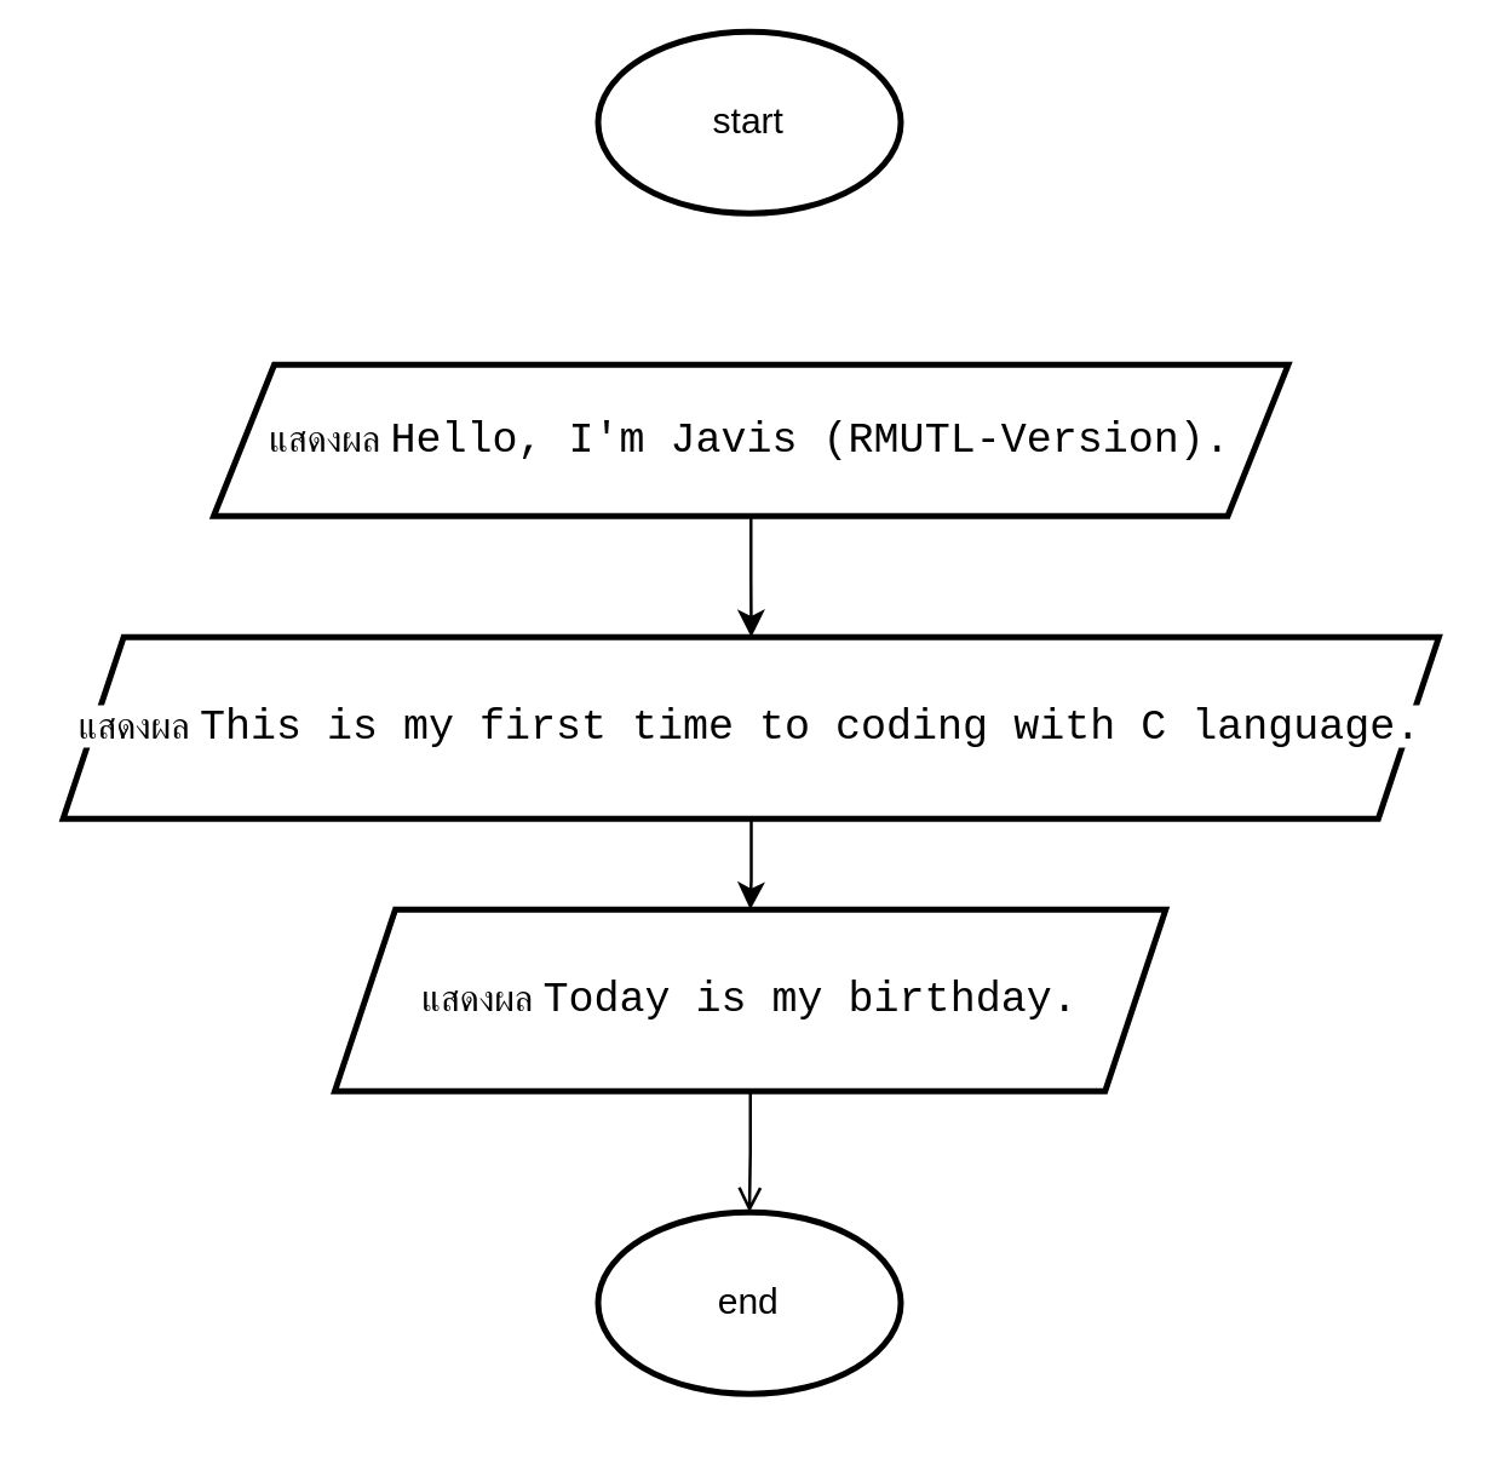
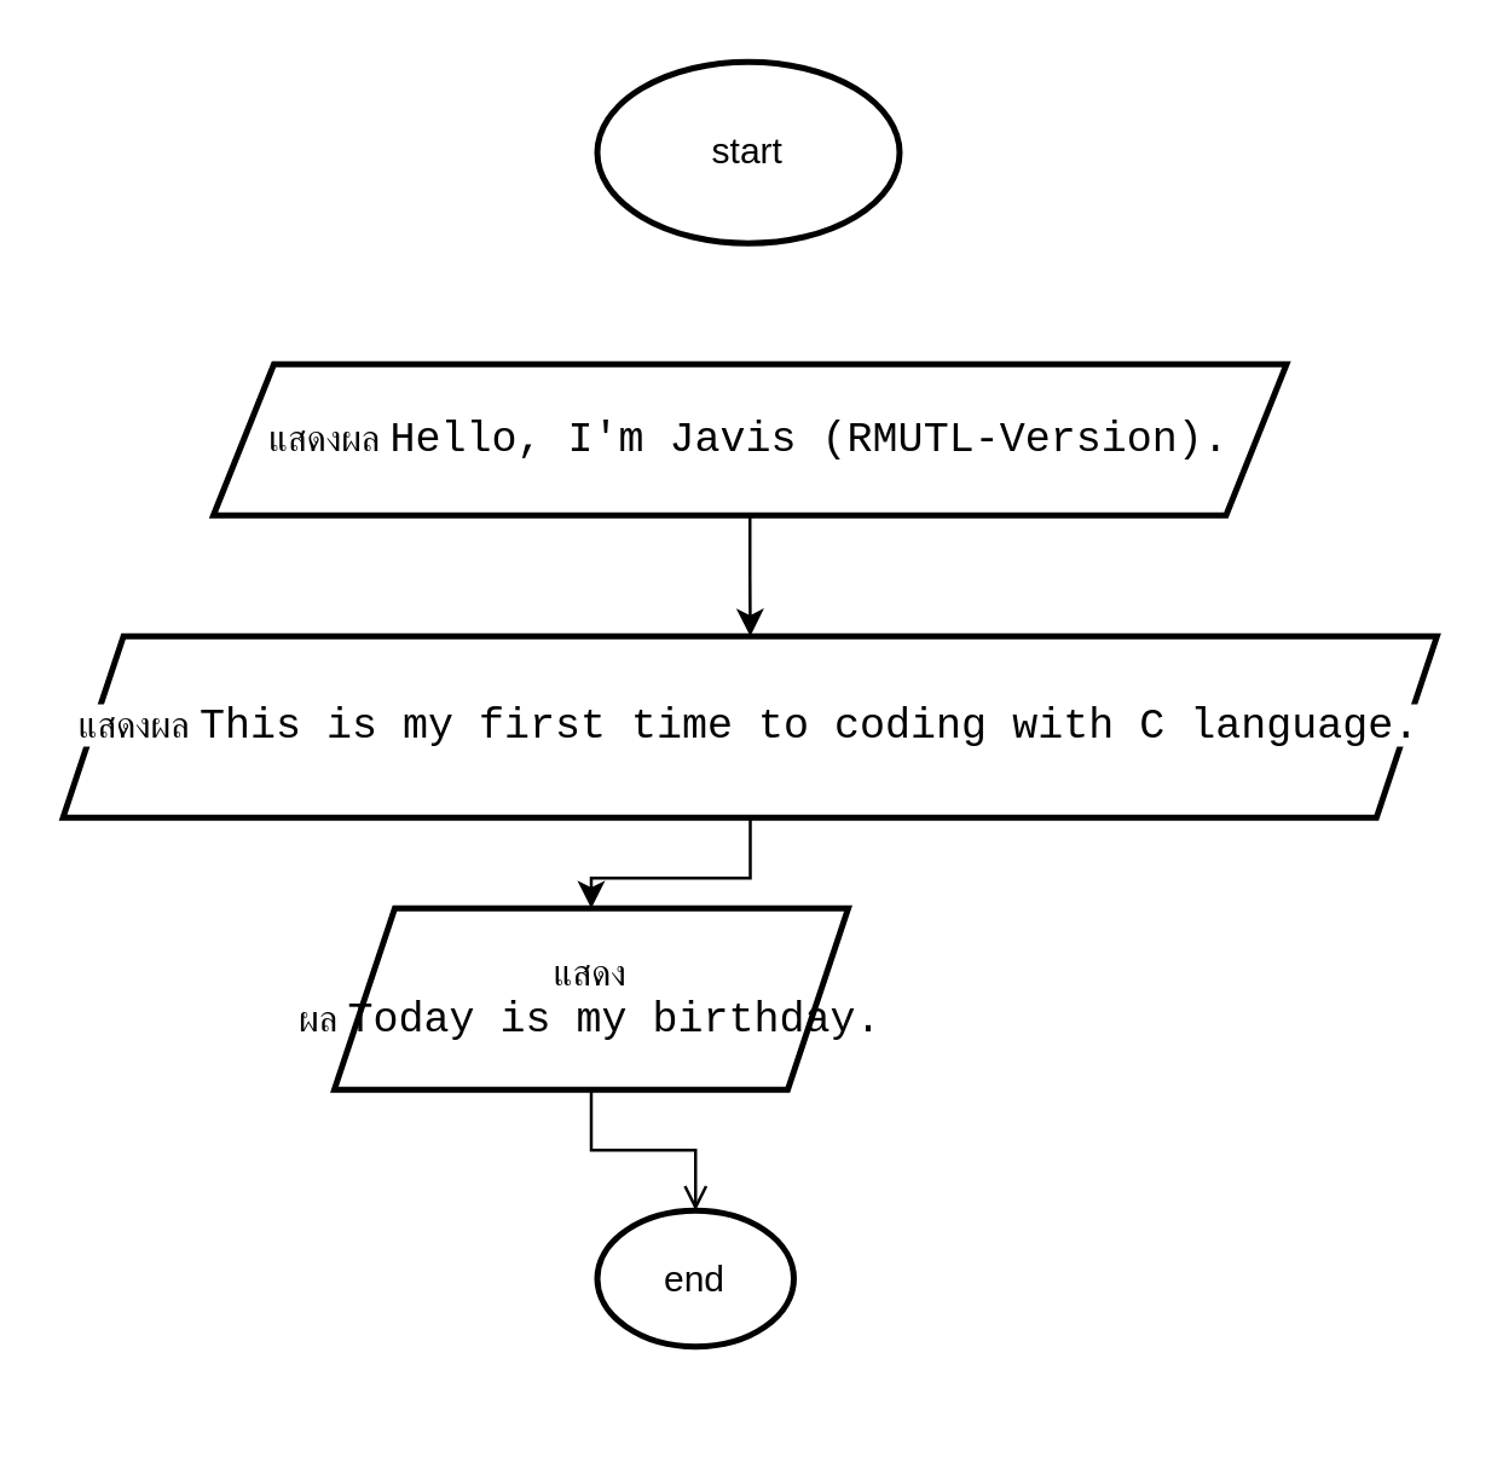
- <mxCell id="2" value="start" style="strokeWidth=2;html=1;shape=mxgraph.flowchart.start_1;whiteSpace=wrap;" vertex="1" parent="1"><mxGeometry x="197" y="10" width="100" height="60" as="geometry" /></mxCell>
+ <mxCell id="2" value="start" style="strokeWidth=2;html=1;shape=mxgraph.flowchart.start_1;whiteSpace=wrap;" vertex="1" parent="1"><mxGeometry x="197" y="20" width="100" height="60" as="geometry" /></mxCell>
- <mxCell id="8" value="แสดงผล&amp;nbsp;&lt;span style=&quot;font-family: Consolas, &amp;quot;Courier New&amp;quot;, monospace; font-size: 14px; white-space: pre;&quot;&gt;Today is my birthday.&lt;/span&gt;" style="shape=parallelogram;perimeter=parallelogramPerimeter;whiteSpace=wrap;html=1;fixedSize=1;strokeWidth=2;" vertex="1" parent="1"><mxGeometry x="110" y="300" width="274.5" height="60" as="geometry" /></mxCell>
+ <mxCell id="8" value="แสดงผล&amp;nbsp;&lt;span style=&quot;font-family: Consolas, &amp;quot;Courier New&amp;quot;, monospace; font-size: 14px; white-space: pre;&quot;&gt;Today is my birthday.&lt;/span&gt;" style="shape=parallelogram;perimeter=parallelogramPerimeter;whiteSpace=wrap;html=1;fixedSize=1;strokeWidth=2;" vertex="1" parent="1"><mxGeometry x="110" y="300" width="170" height="60" as="geometry" /></mxCell>
- <mxCell id="9" value="end" style="strokeWidth=2;html=1;shape=mxgraph.flowchart.start_1;whiteSpace=wrap;" vertex="1" parent="1"><mxGeometry x="197" y="400" width="100" height="60" as="geometry" /></mxCell>
+ <mxCell id="9" value="end" style="strokeWidth=2;html=1;shape=mxgraph.flowchart.start_1;whiteSpace=wrap;" vertex="1" parent="1"><mxGeometry x="197" y="400" width="65" height="45" as="geometry" /></mxCell>
